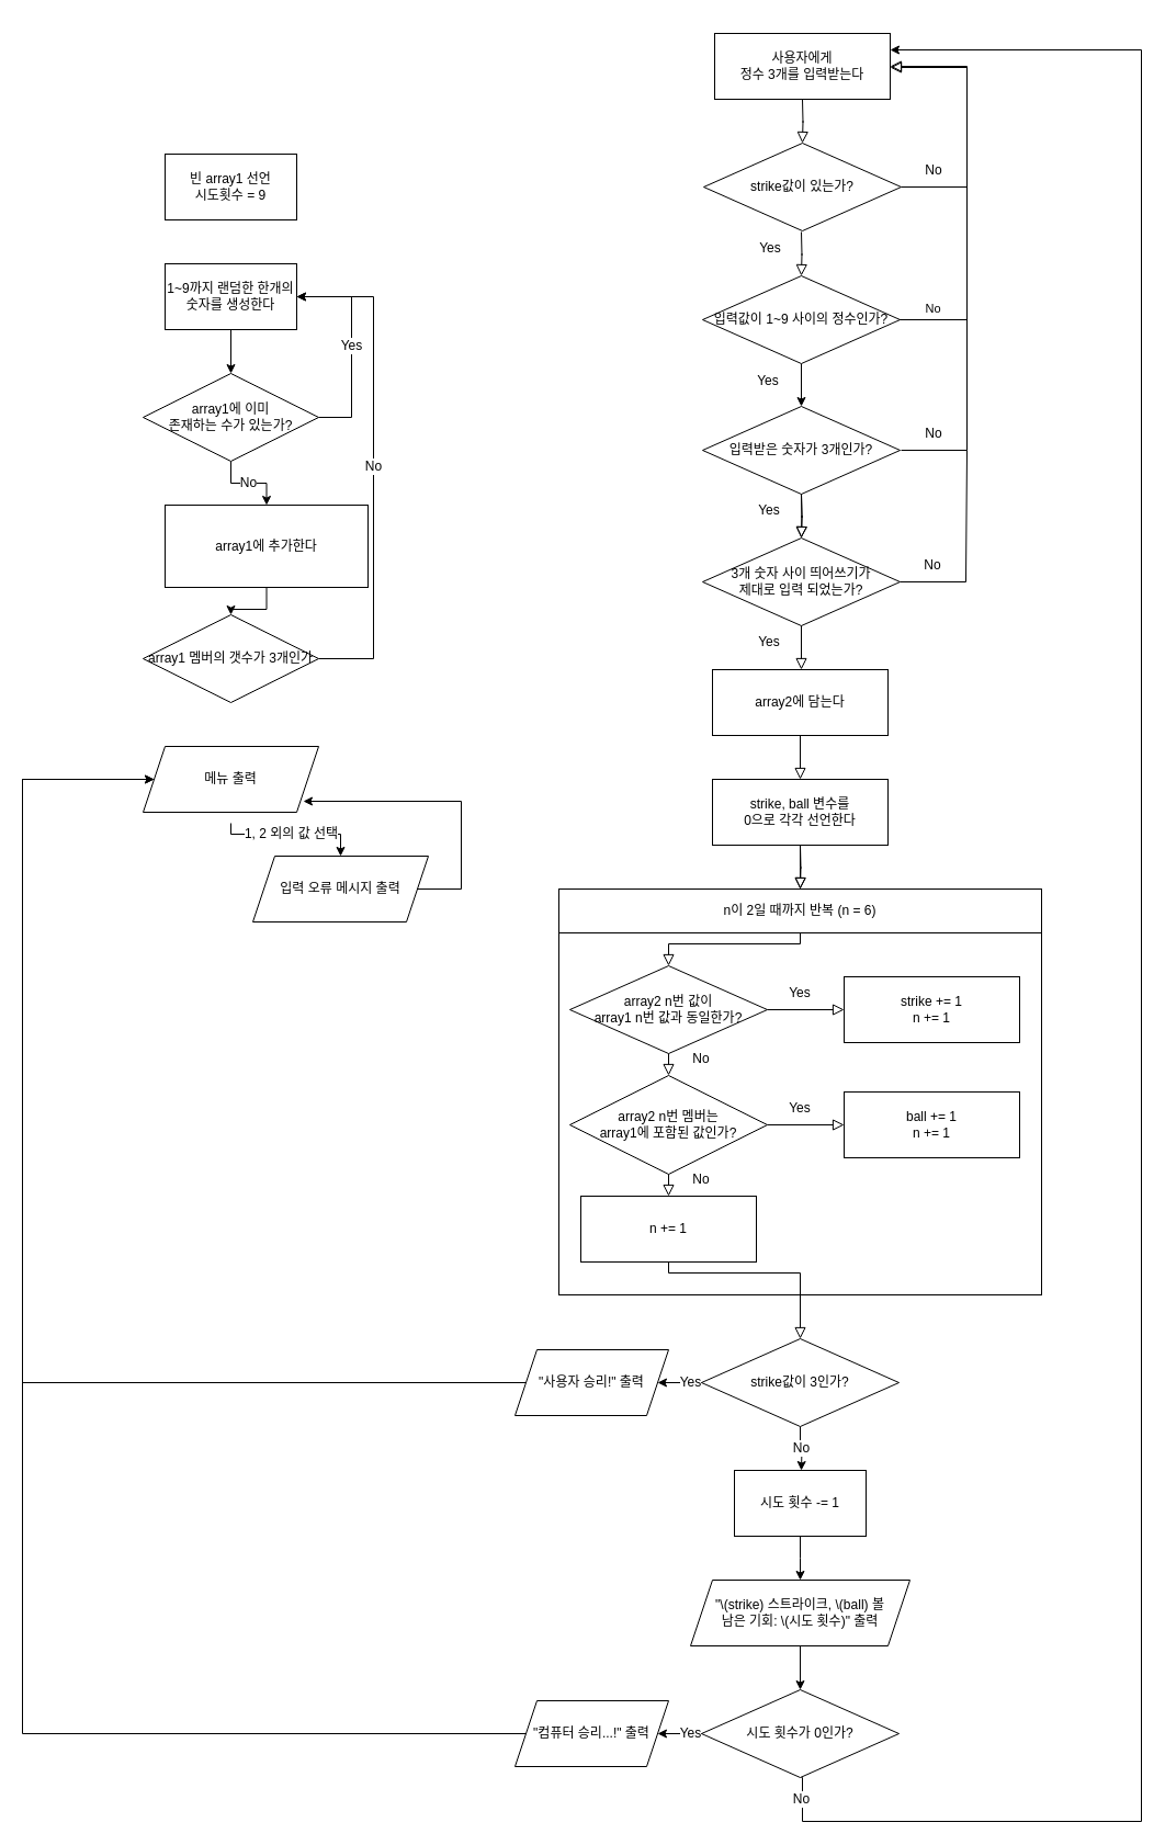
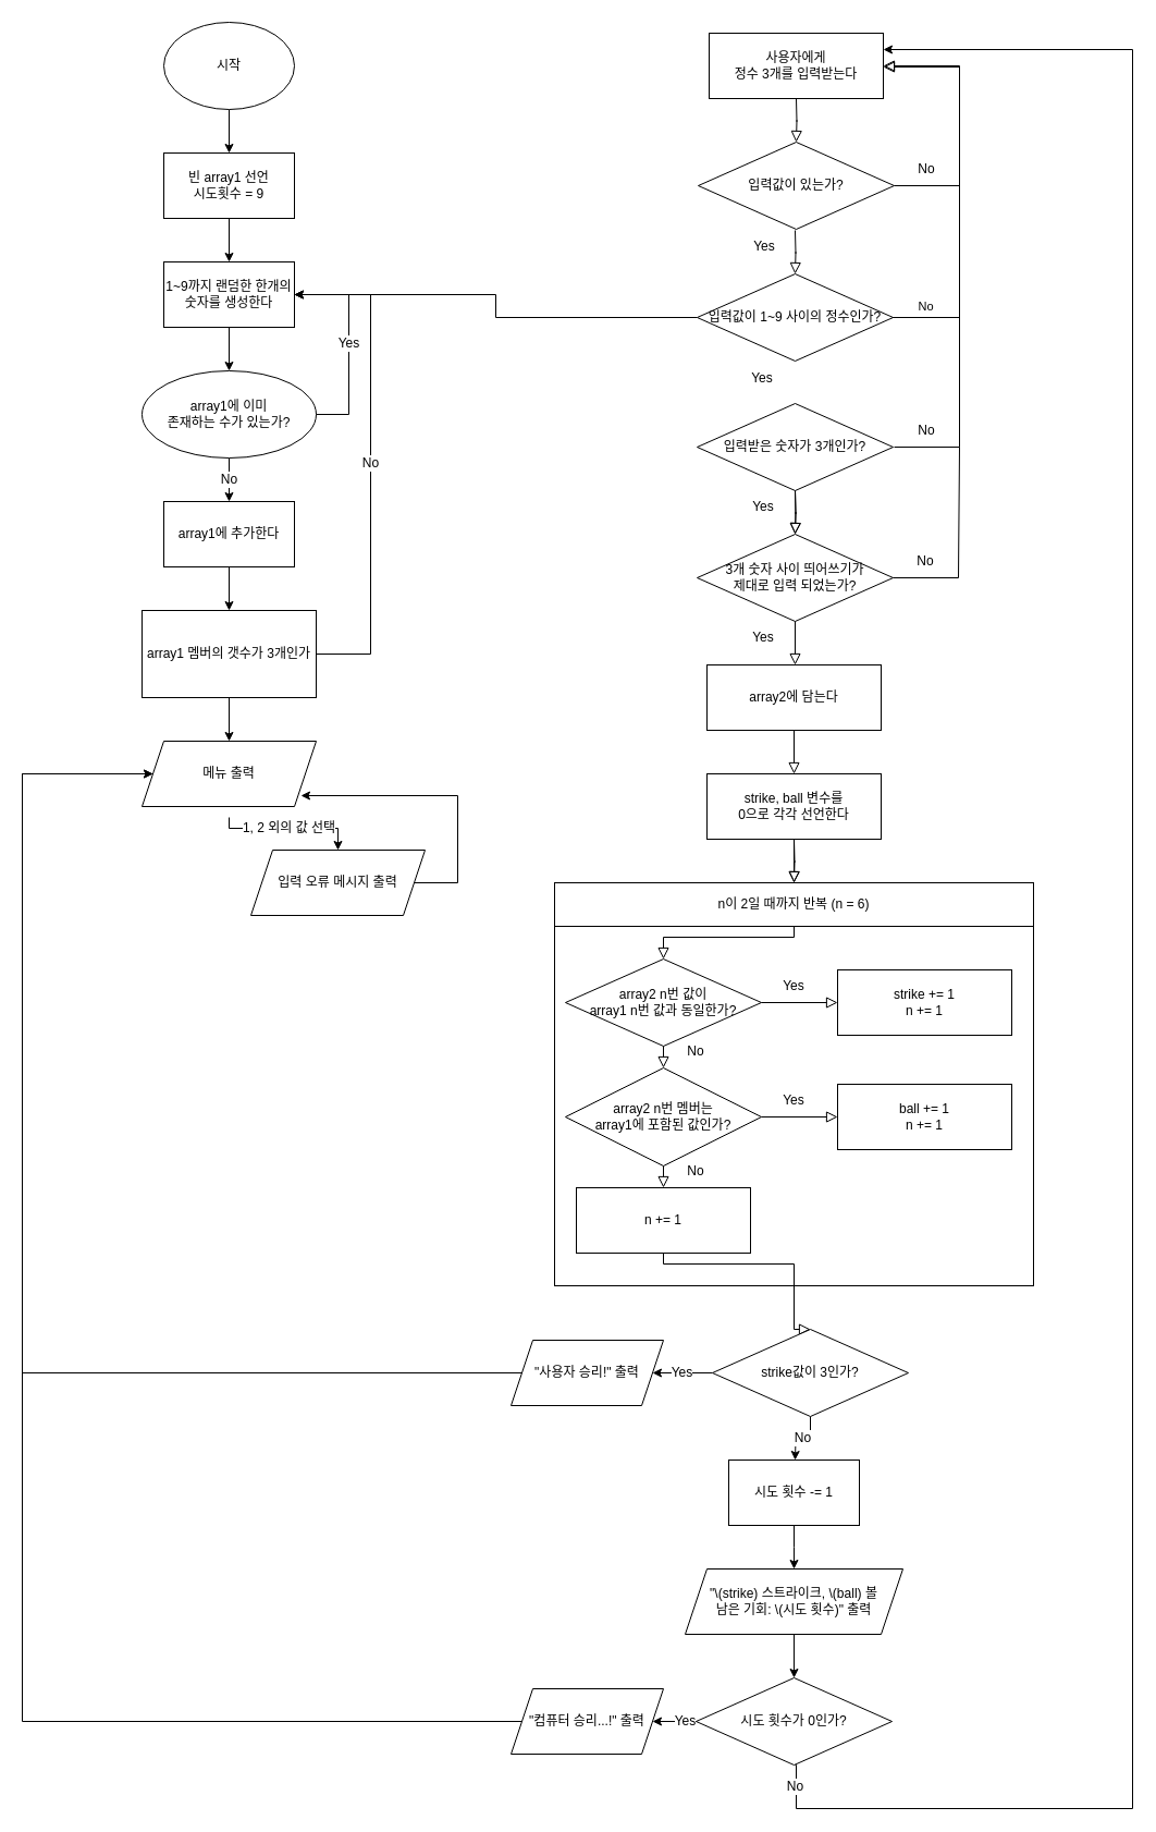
+ <mxCell id="46" value="시작" style="ellipse;whiteSpace=wrap;html=1;rounded=0;fontSize=12;" vertex="1" parent="1"><mxGeometry x="150" y="20" width="120" height="80" as="geometry" /></mxCell>
+ <mxCell id="45" value="" style="edgeStyle=orthogonalEdgeStyle;rounded=0;orthogonalLoop=1;jettySize=auto;html=1;fontSize=12;" edge="1" parent="1" source="46" target="48"><mxGeometry relative="1" as="geometry" /></mxCell>
- <mxCell id="11" value="strike값이 있는가?" style="rhombus;whiteSpace=wrap;html=1;rounded=0;" vertex="1" parent="1"><mxGeometry x="641" y="130" width="180" height="80" as="geometry" /></mxCell>
+ <mxCell id="11" value="입력값이 있는가?" style="rhombus;whiteSpace=wrap;html=1;rounded=0;" vertex="1" parent="1"><mxGeometry x="641" y="130" width="180" height="80" as="geometry" /></mxCell>
+ <mxCell id="47" value="" style="edgeStyle=orthogonalEdgeStyle;rounded=0;orthogonalLoop=1;jettySize=auto;html=1;fontSize=12;" edge="1" parent="1" source="48" target="50"><mxGeometry relative="1" as="geometry" /></mxCell>
- <mxCell id="74" value="" style="edgeStyle=orthogonalEdgeStyle;rounded=0;orthogonalLoop=1;jettySize=auto;html=1;fontSize=12;" edge="1" parent="1" source="75" target="13"><mxGeometry relative="1" as="geometry" /></mxCell>
+ <mxCell id="74" value="" style="edgeStyle=orthogonalEdgeStyle;rounded=0;orthogonalLoop=1;jettySize=auto;html=1;fontSize=12;" edge="1" parent="1" source="75" target="50"><mxGeometry relative="1" as="geometry" /></mxCell>
- <mxCell id="52" value="array1에 이미 &lt;br&gt;존재하는 수가 있는가?" style="rhombus;whiteSpace=wrap;html=1;rounded=0;" vertex="1" parent="1"><mxGeometry x="130" y="340" width="160" height="80" as="geometry" /></mxCell>
+ <mxCell id="52" value="array1에 이미 &lt;br&gt;존재하는 수가 있는가?" style="ellipse;whiteSpace=wrap;html=1;" vertex="1" parent="1"><mxGeometry x="130" y="340" width="160" height="80" as="geometry" /></mxCell>
- <mxCell id="54" value="array1에 추가한다" style="whiteSpace=wrap;html=1;rounded=0;" vertex="1" parent="1"><mxGeometry x="150" y="460" width="185" height="75" as="geometry" /></mxCell>
+ <mxCell id="54" value="array1에 추가한다" style="whiteSpace=wrap;html=1;rounded=0;" vertex="1" parent="1"><mxGeometry x="150" y="460" width="120" height="60" as="geometry" /></mxCell>
- <mxCell id="58" value="array1 멤버의 갯수가 3개인가" style="rhombus;whiteSpace=wrap;html=1;rounded=0;" vertex="1" parent="1"><mxGeometry x="130" y="560" width="160" height="80" as="geometry" /></mxCell>
+ <mxCell id="58" value="array1 멤버의 갯수가 3개인가" style="whiteSpace=wrap;html=1;rounded=0;" vertex="1" parent="1"><mxGeometry x="130" y="560" width="160" height="80" as="geometry" /></mxCell>
+ <mxCell id="57" value="" style="edgeStyle=orthogonalEdgeStyle;rounded=0;orthogonalLoop=1;jettySize=auto;html=1;fontSize=12;" edge="1" parent="1" source="58" target="42"><mxGeometry relative="1" as="geometry" /></mxCell>
- <mxCell id="65" value="strike값이 3인가?" style="rhombus;whiteSpace=wrap;html=1;rounded=0;" vertex="1" parent="1"><mxGeometry x="639" y="1220" width="180" height="80" as="geometry" /></mxCell>
+ <mxCell id="65" value="strike값이 3인가?" style="rhombus;whiteSpace=wrap;html=1;rounded=0;" vertex="1" parent="1"><mxGeometry x="654" y="1220" width="180" height="80" as="geometry" /></mxCell>
